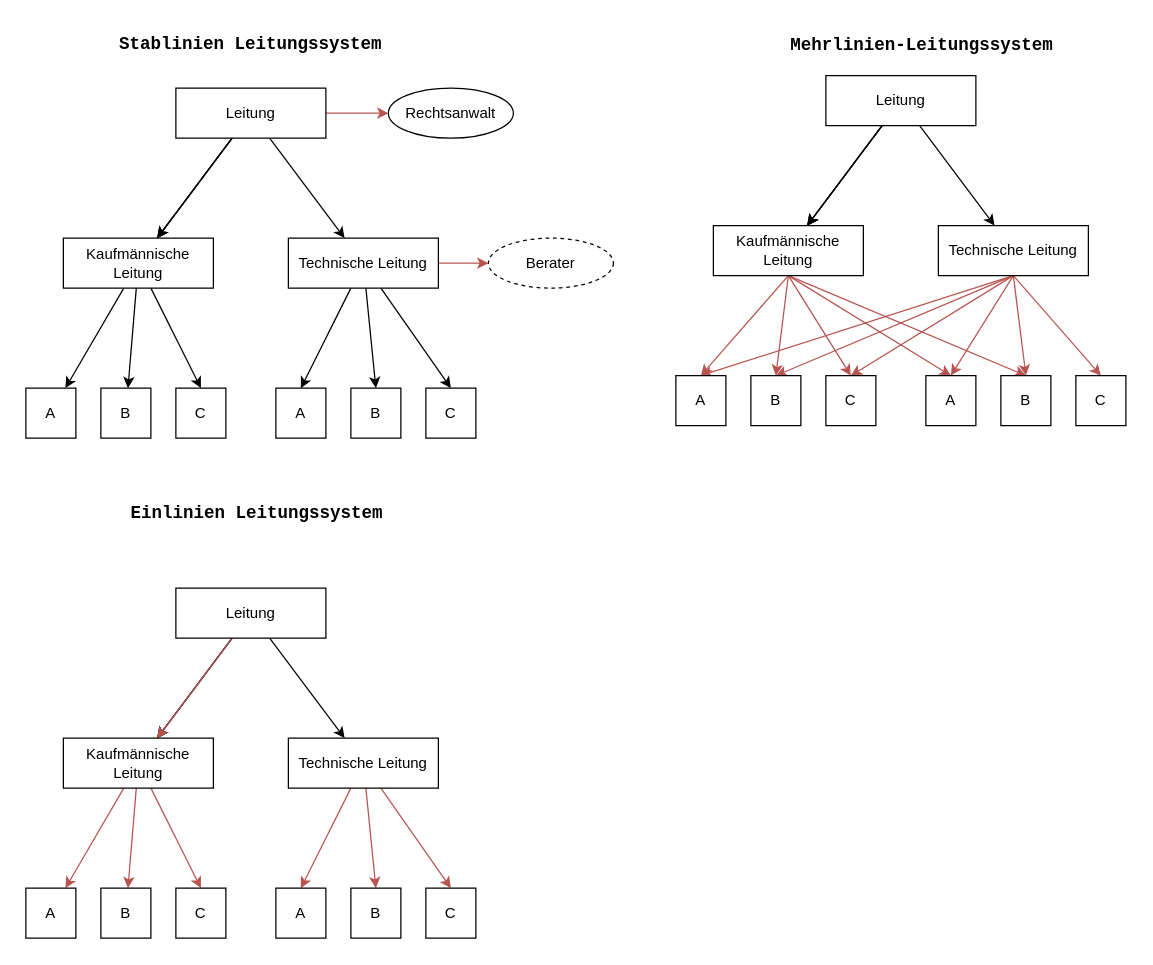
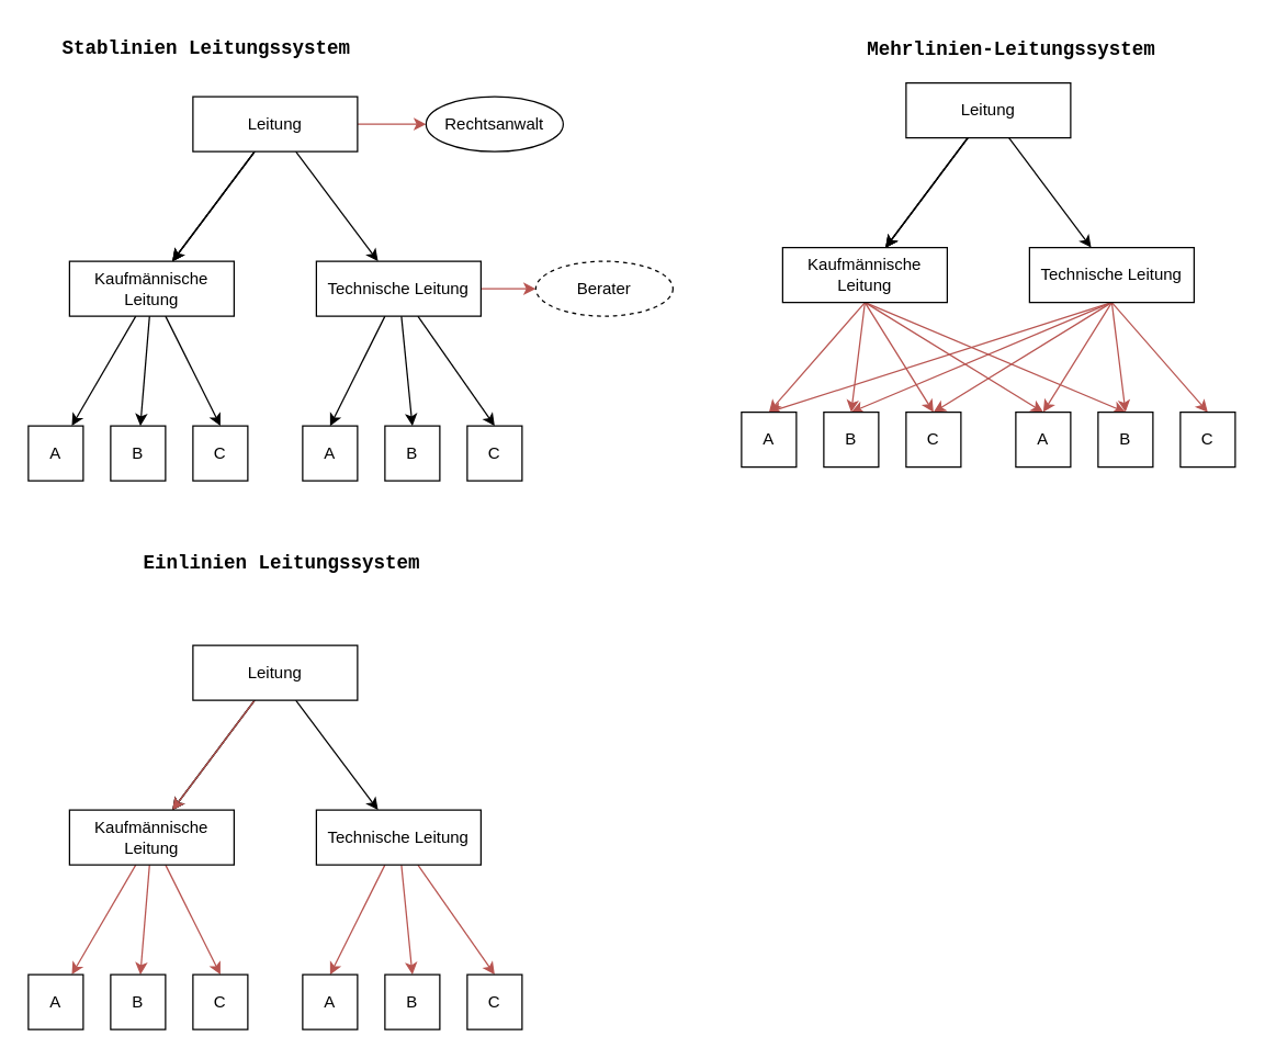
- <mxCell id="2" value="&lt;h1 style=&quot;font-family: Consolas, &amp;quot;Courier New&amp;quot;, monospace; font-size: 14px; line-height: 19px;&quot;&gt;&lt;span style=&quot;font-weight: bold;&quot;&gt;&lt;font&gt;Stablinien Leitungssystem&lt;/font&gt;&lt;/span&gt;&lt;/h1&gt;" style="text;html=1;strokeColor=none;fillColor=none;align=center;verticalAlign=middle;whiteSpace=wrap;rounded=0;labelBackgroundColor=none;fontColor=#000000;" parent="1" vertex="1"><mxGeometry x="75" y="20" width="250" height="30" as="geometry" /></mxCell>
+ <mxCell id="2" value="&lt;h1 style=&quot;font-family: Consolas, &amp;quot;Courier New&amp;quot;, monospace; font-size: 14px; line-height: 19px;&quot;&gt;&lt;span style=&quot;font-weight: bold;&quot;&gt;&lt;font&gt;Stablinien Leitungssystem&lt;/font&gt;&lt;/span&gt;&lt;/h1&gt;" style="text;html=1;strokeColor=none;fillColor=none;align=center;verticalAlign=middle;whiteSpace=wrap;rounded=0;labelBackgroundColor=none;fontColor=#000000;" parent="1" vertex="1"><mxGeometry x="25" y="20" width="250" height="30" as="geometry" /></mxCell>
